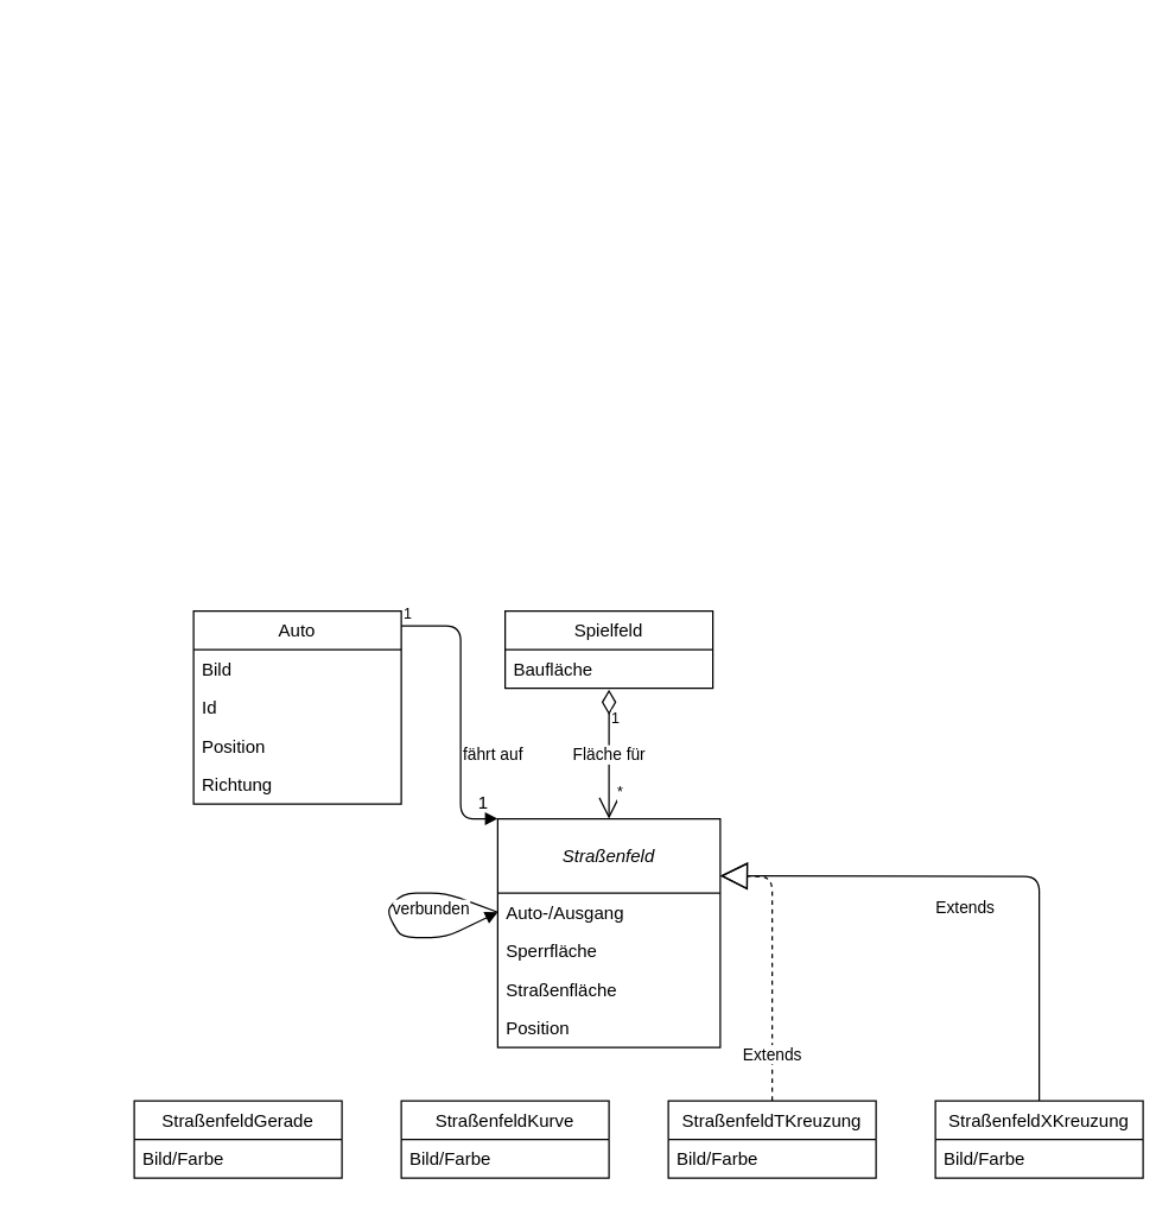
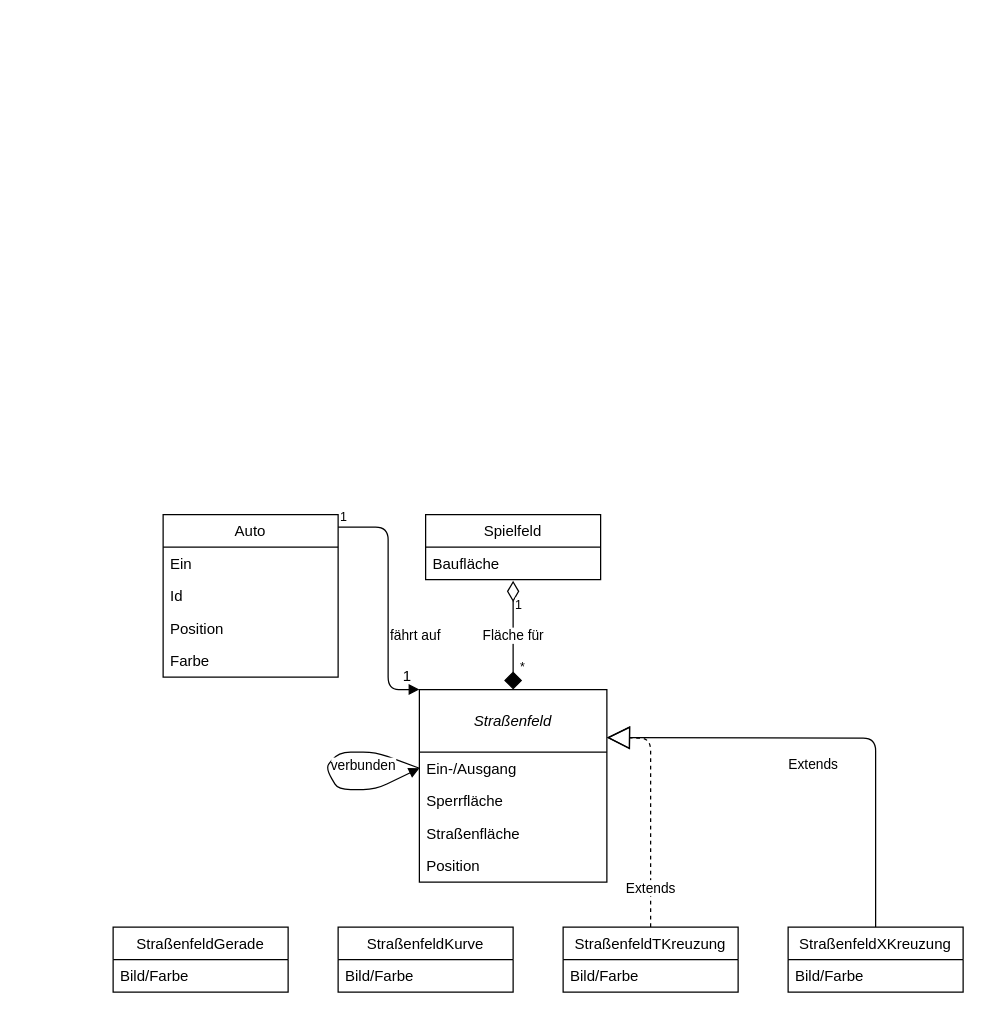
- <mxCell id="22" value="Bild" style="text;strokeColor=none;fillColor=none;align=left;verticalAlign=top;spacingLeft=4;spacingRight=4;overflow=hidden;rotatable=0;points=[[0,0.5],[1,0.5]];portConstraint=eastwest;" parent="21" vertex="1"><mxGeometry y="26" width="140" height="26" as="geometry" /></mxCell>
+ <mxCell id="22" value="Ein" style="text;strokeColor=none;fillColor=none;align=left;verticalAlign=top;spacingLeft=4;spacingRight=4;overflow=hidden;rotatable=0;points=[[0,0.5],[1,0.5]];portConstraint=eastwest;" parent="21" vertex="1"><mxGeometry y="26" width="140" height="26" as="geometry" /></mxCell>
- <mxCell id="25" value="Richtung" style="text;strokeColor=none;fillColor=none;align=left;verticalAlign=top;spacingLeft=4;spacingRight=4;overflow=hidden;rotatable=0;points=[[0,0.5],[1,0.5]];portConstraint=eastwest;" vertex="1" parent="21"><mxGeometry y="104" width="140" height="26" as="geometry" /></mxCell>
+ <mxCell id="25" value="Farbe" style="text;strokeColor=none;fillColor=none;align=left;verticalAlign=top;spacingLeft=4;spacingRight=4;overflow=hidden;rotatable=0;points=[[0,0.5],[1,0.5]];portConstraint=eastwest;" vertex="1" parent="21"><mxGeometry y="104" width="140" height="26" as="geometry" /></mxCell>
- <mxCell id="8" value="Fläche für" style="endArrow=open;html=1;endSize=12;startArrow=diamondThin;startSize=14;startFill=0;edgeStyle=orthogonalEdgeStyle;exitX=0.5;exitY=1.038;exitDx=0;exitDy=0;exitPerimeter=0;entryX=0.5;entryY=0;entryDx=0;entryDy=0;" parent="1" source="7" target="27" edge="1"><mxGeometry relative="1" as="geometry"><mxPoint x="350" y="511" as="sourcePoint" /><mxPoint x="350" y="531" as="targetPoint" /></mxGeometry></mxCell>
+ <mxCell id="8" value="Fläche für" style="endArrow=diamond;html=1;endSize=12;startArrow=diamondThin;startSize=14;startFill=0;edgeStyle=orthogonalEdgeStyle;exitX=0.5;exitY=1.038;exitDx=0;exitDy=0;exitPerimeter=0;entryX=0.5;entryY=0;entryDx=0;entryDy=0;" parent="1" source="7" target="27" edge="1"><mxGeometry relative="1" as="geometry"><mxPoint x="350" y="511" as="sourcePoint" /><mxPoint x="350" y="531" as="targetPoint" /></mxGeometry></mxCell>
- <mxCell id="28" value="Auto-/Ausgang" style="text;strokeColor=none;fillColor=none;align=left;verticalAlign=top;spacingLeft=4;spacingRight=4;overflow=hidden;rotatable=0;points=[[0,0.5],[1,0.5]];portConstraint=eastwest;" parent="27" vertex="1"><mxGeometry y="50" width="150" height="26" as="geometry" /></mxCell>
+ <mxCell id="28" value="Ein-/Ausgang" style="text;strokeColor=none;fillColor=none;align=left;verticalAlign=top;spacingLeft=4;spacingRight=4;overflow=hidden;rotatable=0;points=[[0,0.5],[1,0.5]];portConstraint=eastwest;" parent="27" vertex="1"><mxGeometry y="50" width="150" height="26" as="geometry" /></mxCell>
